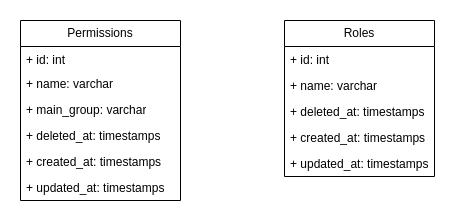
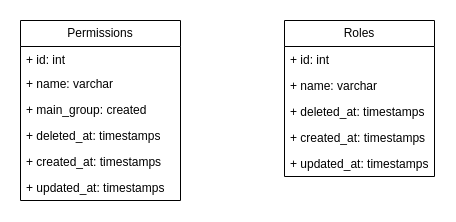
- <mxCell id="5" value="+&amp;nbsp;main_group&lt;span style=&quot;background-color: initial;&quot;&gt;: varchar&lt;/span&gt;" style="text;strokeColor=none;fillColor=none;align=left;verticalAlign=top;spacingLeft=4;spacingRight=4;overflow=hidden;rotatable=0;points=[[0,0.5],[1,0.5]];portConstraint=eastwest;whiteSpace=wrap;html=1;" vertex="1" parent="2"><mxGeometry y="76" width="160" height="26" as="geometry" /></mxCell>
+ <mxCell id="5" value="+&amp;nbsp;main_group&lt;span style=&quot;background-color: initial;&quot;&gt;: created&lt;/span&gt;" style="text;strokeColor=none;fillColor=none;align=left;verticalAlign=top;spacingLeft=4;spacingRight=4;overflow=hidden;rotatable=0;points=[[0,0.5],[1,0.5]];portConstraint=eastwest;whiteSpace=wrap;html=1;" vertex="1" parent="2"><mxGeometry y="76" width="160" height="26" as="geometry" /></mxCell>
